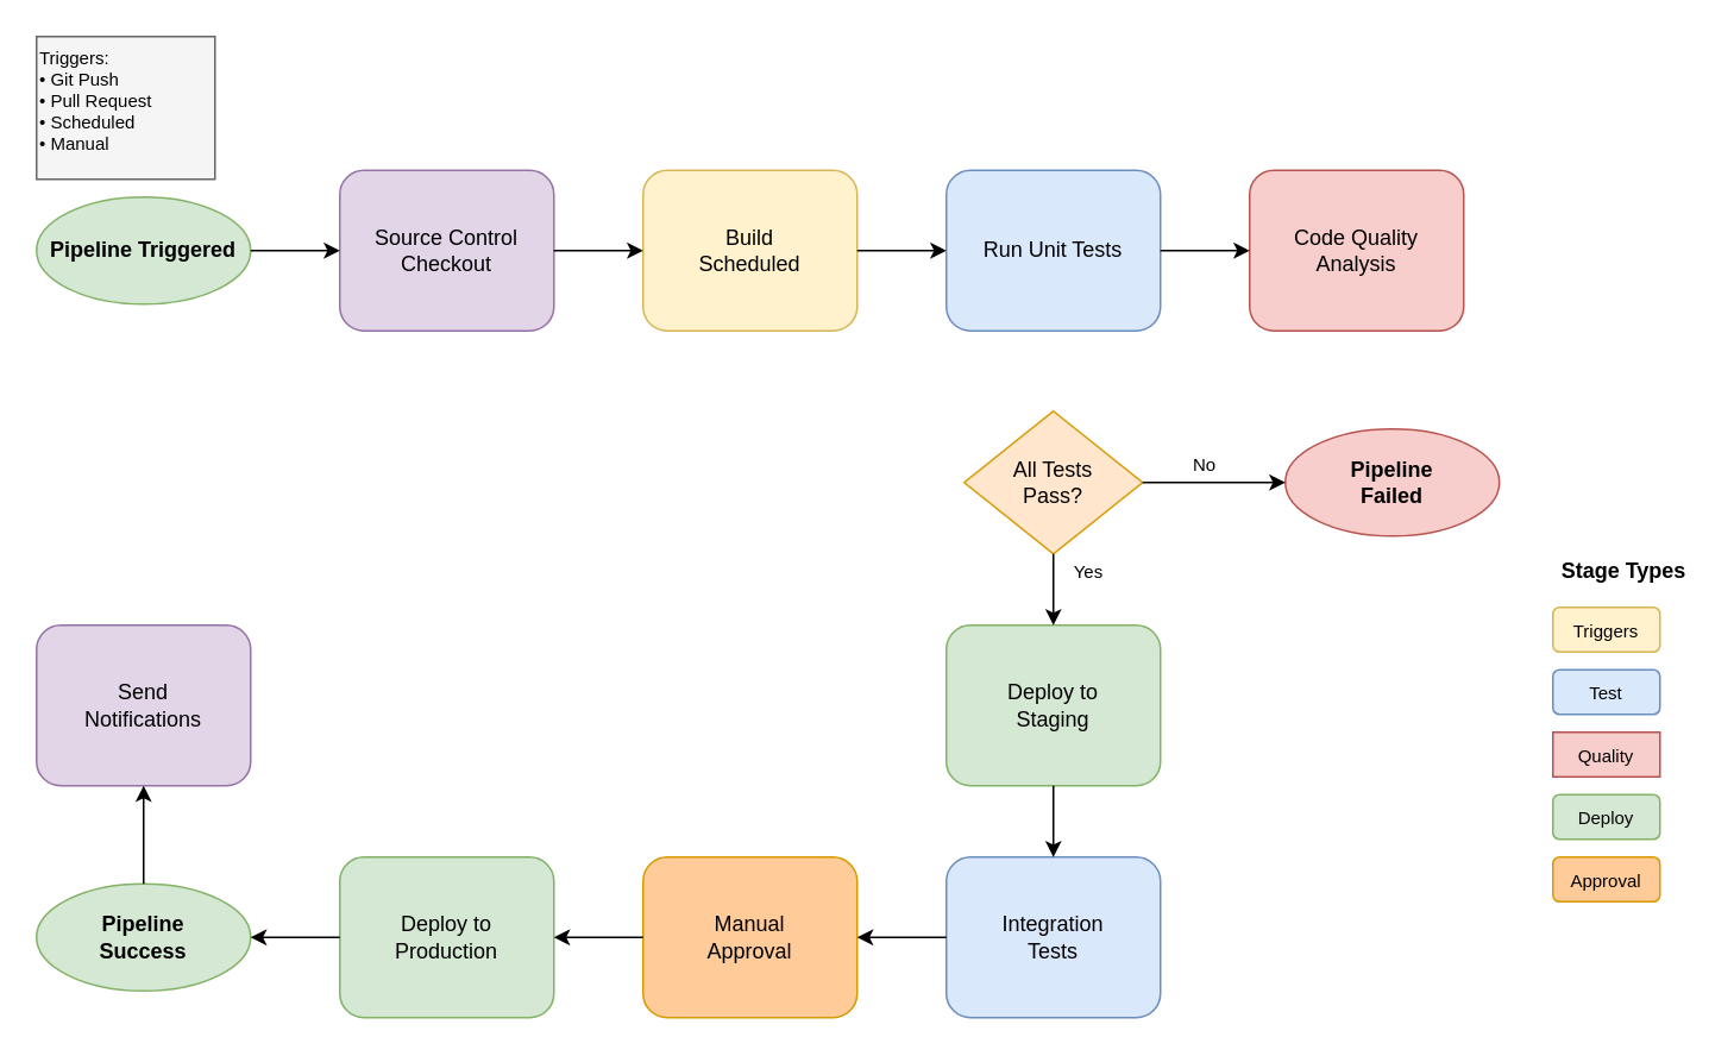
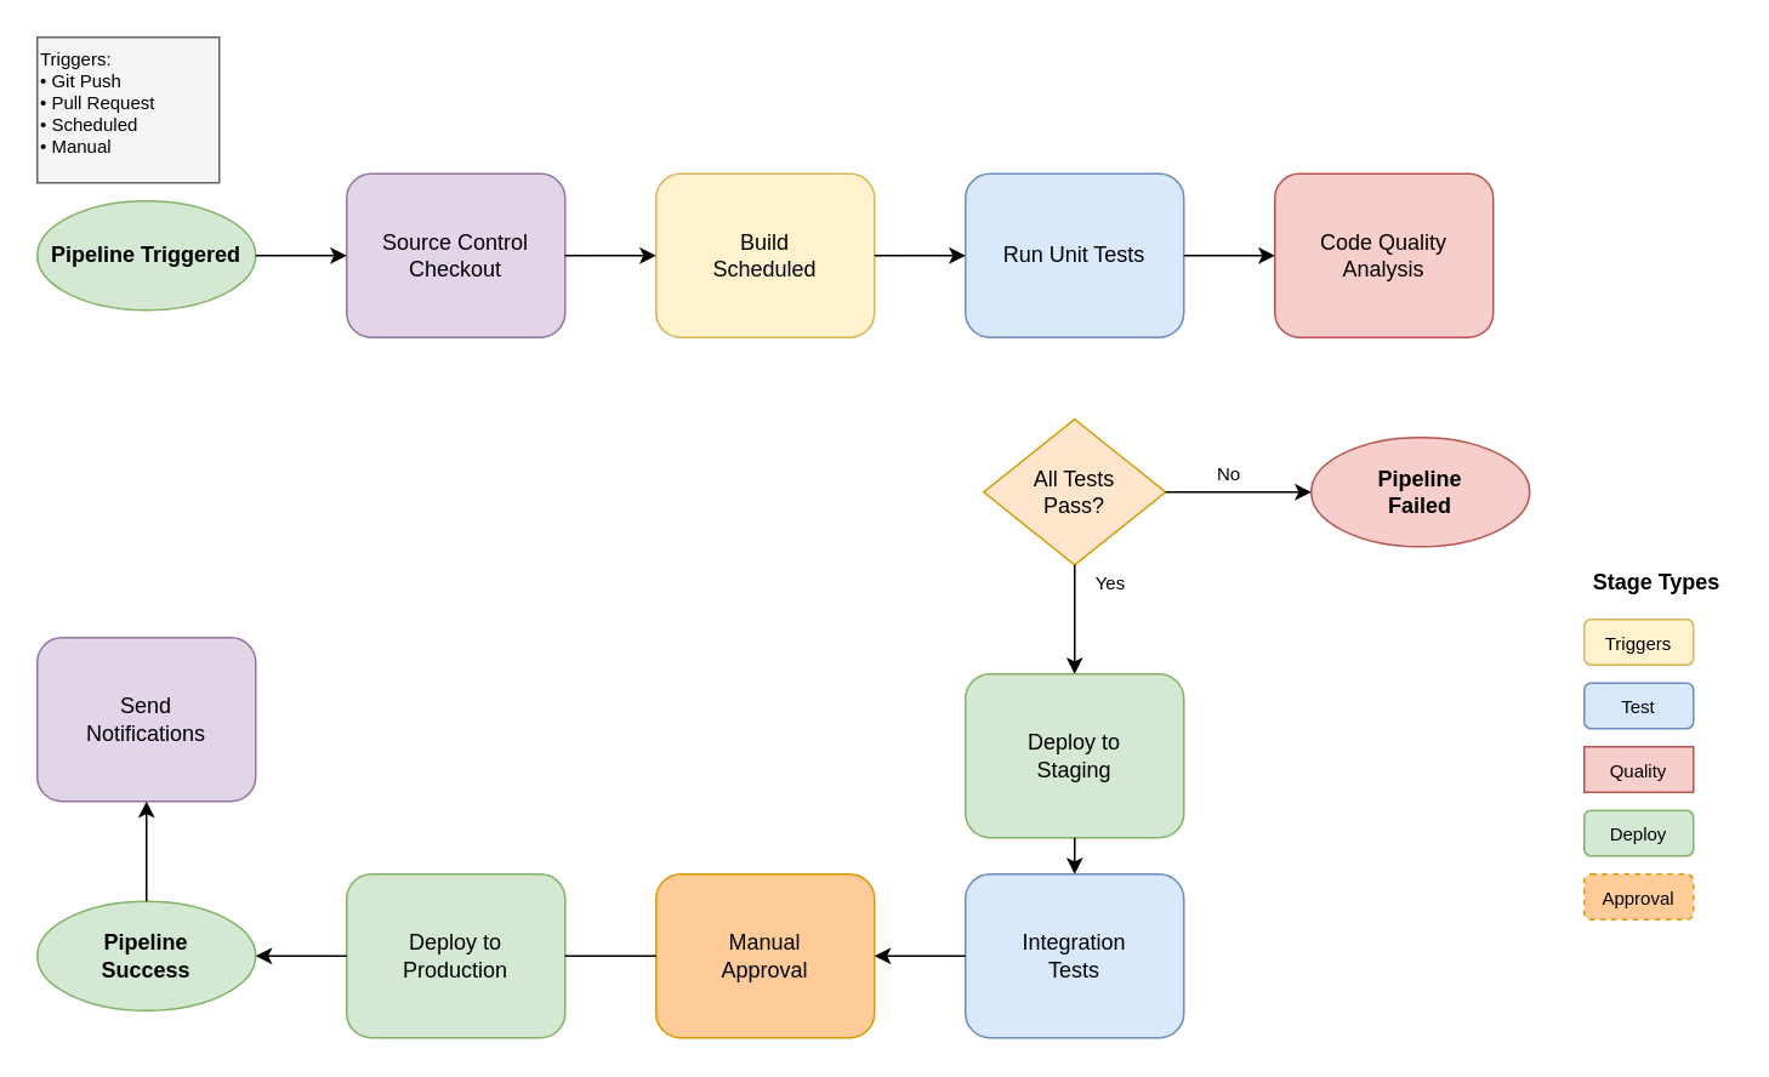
- <mxCell id="8" value="Deploy to&#10;Staging" style="rounded=1;whiteSpace=wrap;html=1;fillColor=#d5e8d4;strokeColor=#82b366;fontSize=12;" vertex="1" parent="1"><mxGeometry x="530" y="350" width="120" height="90" as="geometry" /></mxCell>
+ <mxCell id="8" value="Deploy to&#10;Staging" style="rounded=1;whiteSpace=wrap;html=1;fillColor=#d5e8d4;strokeColor=#82b366;fontSize=12;" vertex="1" parent="1"><mxGeometry x="530" y="370" width="120" height="90" as="geometry" /></mxCell>
- <mxCell id="34" value="Approval" style="rounded=1;whiteSpace=wrap;html=1;fillColor=#ffcc99;strokeColor=#d79b00;fontSize=10;" vertex="1" parent="1"><mxGeometry x="870" y="480" width="60" height="25" as="geometry" /></mxCell>
+ <mxCell id="34" value="Approval" style="rounded=1;whiteSpace=wrap;html=1;fillColor=#ffcc99;strokeColor=#d79b00;fontSize=10;dashed=1;" vertex="1" parent="1"><mxGeometry x="870" y="480" width="60" height="25" as="geometry" /></mxCell>
- <mxCell id="23" style="edgeStyle=orthogonalEdgeStyle;rounded=0;orthogonalLoop=1;jettySize=auto;html=1;exitX=0;exitY=0.5;exitDx=0;exitDy=0;entryX=1;entryY=0.5;entryDx=0;entryDy=0;" edge="1" parent="1" source="10" target="11"><mxGeometry relative="1" as="geometry" /></mxCell>
+ <mxCell id="23" style="edgeStyle=orthogonalEdgeStyle;rounded=0;orthogonalLoop=1;jettySize=auto;html=1;exitX=0;exitY=0.5;exitDx=0;exitDy=0;entryX=1;entryY=0.5;entryDx=0;entryDy=0;endArrow=none;" edge="1" parent="1" source="10" target="11"><mxGeometry relative="1" as="geometry" /></mxCell>
